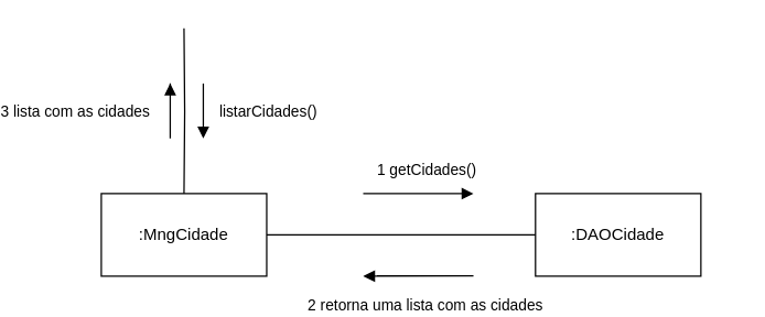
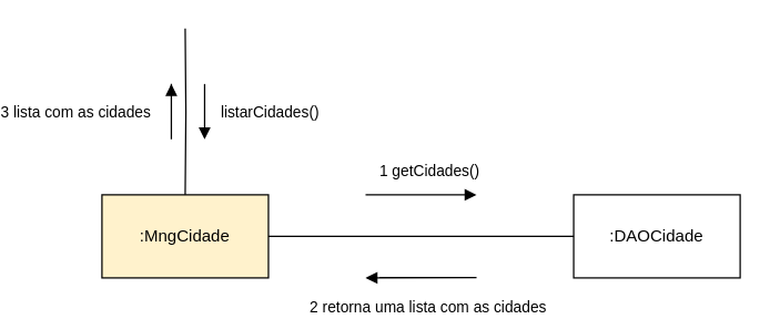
- <mxCell id="6" value="&lt;div&gt;:MngCidade&lt;br&gt;&lt;/div&gt;" style="rounded=0;whiteSpace=wrap;html=1;" vertex="1" parent="4"><mxGeometry y="120" width="120" height="60" as="geometry" /></mxCell>
+ <mxCell id="6" value="&lt;div&gt;:MngCidade&lt;br&gt;&lt;/div&gt;" style="rounded=0;whiteSpace=wrap;html=1;fillColor=#fff2cc;" vertex="1" parent="4"><mxGeometry y="120" width="120" height="60" as="geometry" /></mxCell>
- <mxCell id="2" value=":DAOCidade" style="rounded=0;whiteSpace=wrap;html=1;" vertex="1" parent="1"><mxGeometry x="335" y="140" width="120" height="60" as="geometry" /></mxCell>
+ <mxCell id="2" value=":DAOCidade" style="rounded=0;whiteSpace=wrap;html=1;" vertex="1" parent="1"><mxGeometry x="360" y="140" width="120" height="60" as="geometry" /></mxCell>
